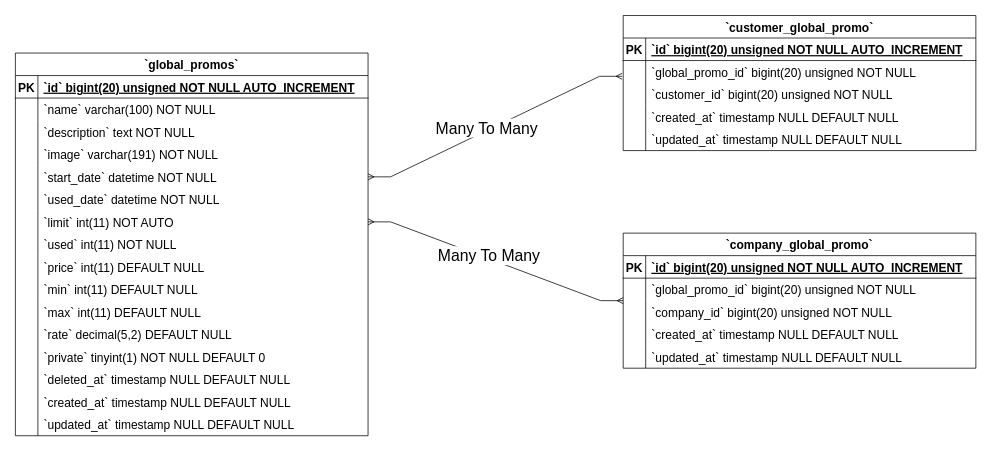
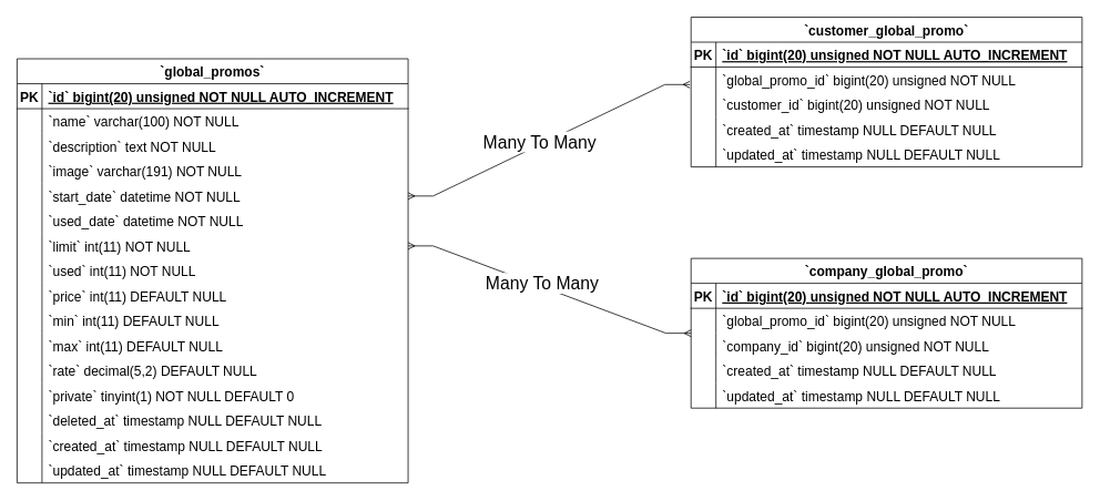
- <mxCell id="23" value="`limit` int(11) NOT AUTO" style="shape=partialRectangle;overflow=hidden;connectable=0;fillColor=none;align=left;strokeColor=inherit;top=0;left=0;bottom=0;right=0;spacingLeft=6;fontSize=16;" vertex="1" parent="21"><mxGeometry x="30" width="440" height="30" as="geometry"><mxRectangle width="440" height="30" as="alternateBounds" /></mxGeometry></mxCell>
+ <mxCell id="23" value="`limit` int(11) NOT NULL" style="shape=partialRectangle;overflow=hidden;connectable=0;fillColor=none;align=left;strokeColor=inherit;top=0;left=0;bottom=0;right=0;spacingLeft=6;fontSize=16;" vertex="1" parent="21"><mxGeometry x="30" width="440" height="30" as="geometry"><mxRectangle width="440" height="30" as="alternateBounds" /></mxGeometry></mxCell>
